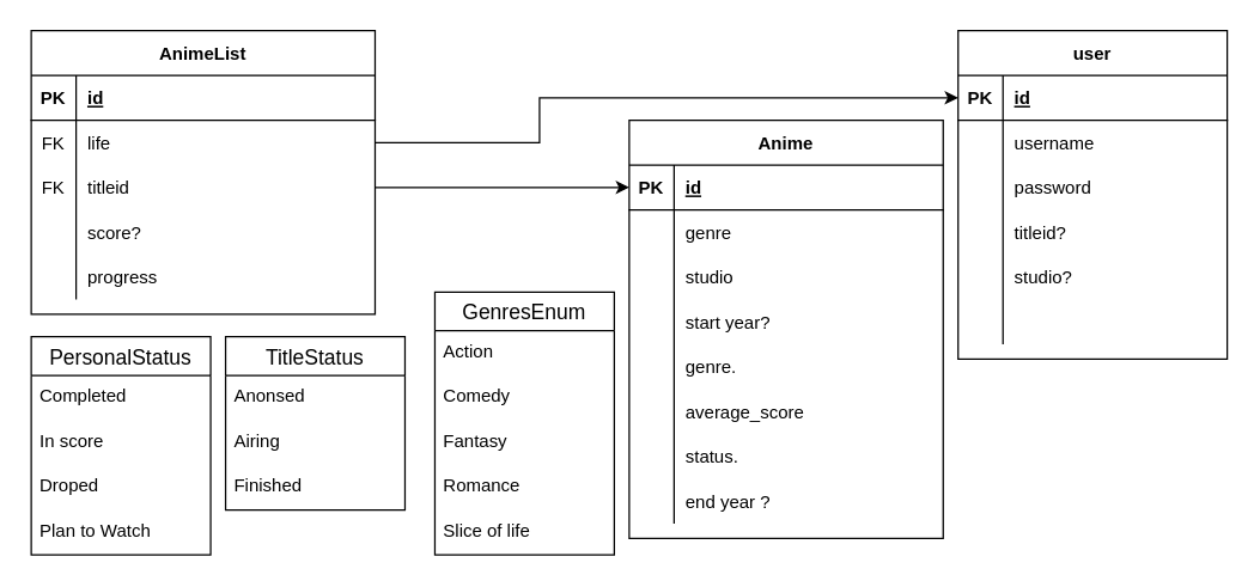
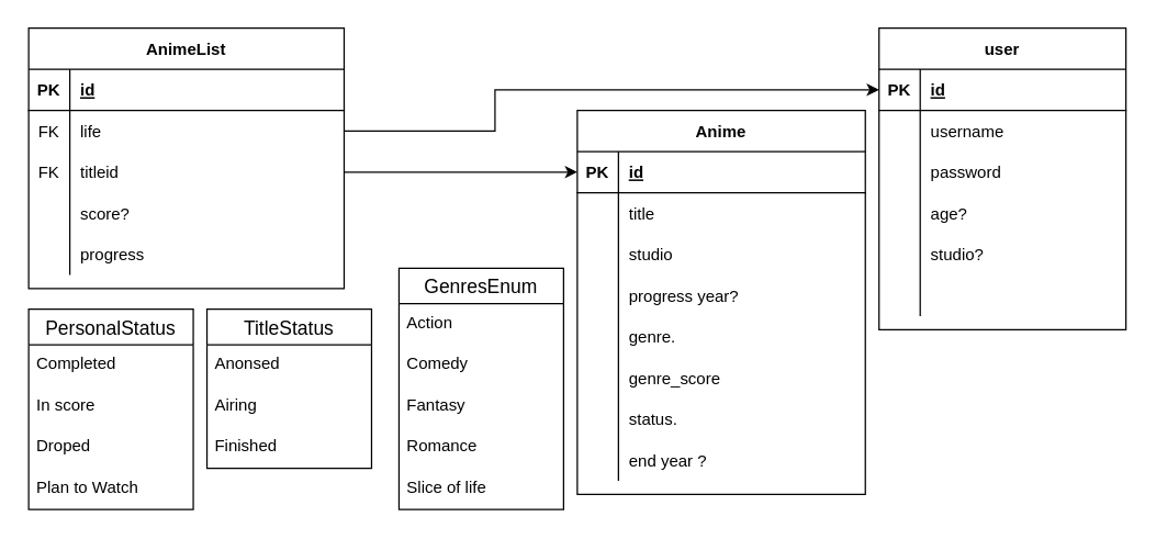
- <mxCell id="27" value="genre" style="shape=partialRectangle;connectable=0;fillColor=none;top=0;left=0;bottom=0;right=0;align=left;spacingLeft=6;overflow=hidden;" parent="25" vertex="1"><mxGeometry x="30" width="180" height="30" as="geometry"><mxRectangle width="180" height="30" as="alternateBounds" /></mxGeometry></mxCell>
+ <mxCell id="27" value="title" style="shape=partialRectangle;connectable=0;fillColor=none;top=0;left=0;bottom=0;right=0;align=left;spacingLeft=6;overflow=hidden;" parent="25" vertex="1"><mxGeometry x="30" width="180" height="30" as="geometry"><mxRectangle width="180" height="30" as="alternateBounds" /></mxGeometry></mxCell>
- <mxCell id="14" value="titleid?" style="shape=partialRectangle;connectable=0;fillColor=none;top=0;left=0;bottom=0;right=0;align=left;spacingLeft=6;overflow=hidden;" parent="12" vertex="1"><mxGeometry x="30" width="150" height="30" as="geometry"><mxRectangle width="150" height="30" as="alternateBounds" /></mxGeometry></mxCell>
+ <mxCell id="14" value="age?" style="shape=partialRectangle;connectable=0;fillColor=none;top=0;left=0;bottom=0;right=0;align=left;spacingLeft=6;overflow=hidden;" parent="12" vertex="1"><mxGeometry x="30" width="150" height="30" as="geometry"><mxRectangle width="150" height="30" as="alternateBounds" /></mxGeometry></mxCell>
- <mxCell id="33" value="start year?" style="shape=partialRectangle;connectable=0;fillColor=none;top=0;left=0;bottom=0;right=0;align=left;spacingLeft=6;overflow=hidden;" parent="31" vertex="1"><mxGeometry x="30" width="180" height="30" as="geometry"><mxRectangle width="180" height="30" as="alternateBounds" /></mxGeometry></mxCell>
+ <mxCell id="33" value="progress year?" style="shape=partialRectangle;connectable=0;fillColor=none;top=0;left=0;bottom=0;right=0;align=left;spacingLeft=6;overflow=hidden;" parent="31" vertex="1"><mxGeometry x="30" width="180" height="30" as="geometry"><mxRectangle width="180" height="30" as="alternateBounds" /></mxGeometry></mxCell>
- <mxCell id="39" value="average_score" style="shape=partialRectangle;connectable=0;fillColor=none;top=0;left=0;bottom=0;right=0;align=left;spacingLeft=6;overflow=hidden;" parent="37" vertex="1"><mxGeometry x="30" width="180" height="30" as="geometry"><mxRectangle width="180" height="30" as="alternateBounds" /></mxGeometry></mxCell>
+ <mxCell id="39" value="genre_score" style="shape=partialRectangle;connectable=0;fillColor=none;top=0;left=0;bottom=0;right=0;align=left;spacingLeft=6;overflow=hidden;" parent="37" vertex="1"><mxGeometry x="30" width="180" height="30" as="geometry"><mxRectangle width="180" height="30" as="alternateBounds" /></mxGeometry></mxCell>
